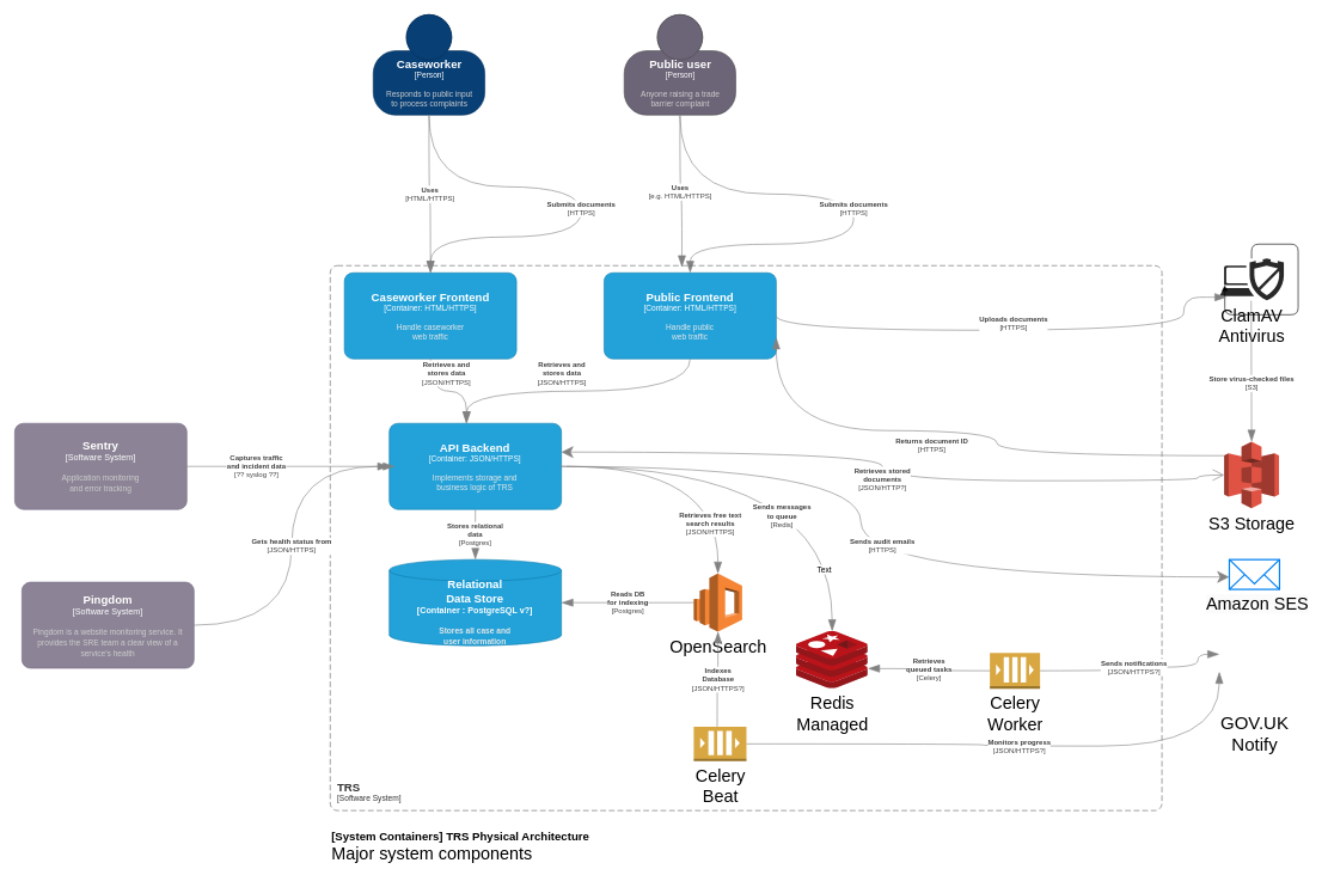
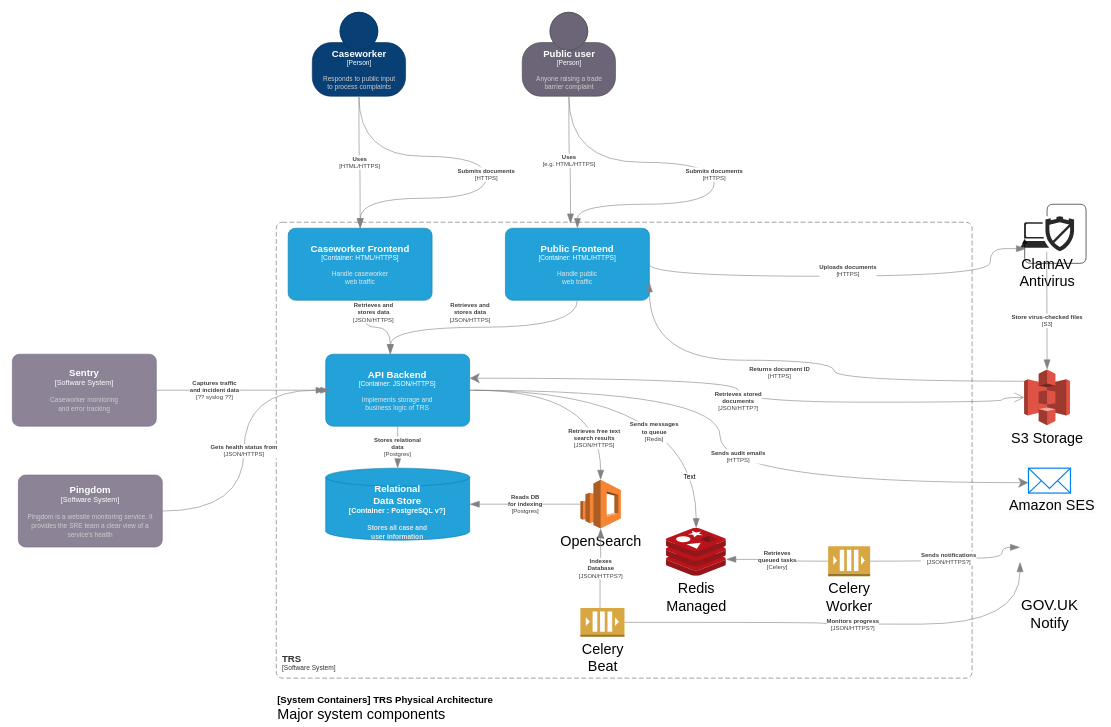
- <mxCell id="38" value="&lt;font style=&quot;font-size: 16px&quot;&gt;&lt;b&gt;Sentry&lt;/b&gt;&lt;/font&gt;&lt;div&gt;[Software System]&lt;/div&gt;&lt;br&gt;&lt;div&gt;&lt;font style=&quot;font-size: 11px&quot;&gt;&lt;font color=&quot;#cccccc&quot;&gt;Application monitoring&#10;and error tracking&lt;/font&gt;&lt;/div&gt;" style="rounded=1;whiteSpace=wrap;html=1;labelBackgroundColor=none;fillColor=#8C8496;fontColor=#ffffff;align=center;arcSize=10;strokeColor=#736782;metaEdit=1;resizable=1;points=[[0.25,0,0],[0.5,0,0],[0.75,0,0],[1,0.25,0],[1,0.5,0],[1,0.75,0],[0.75,1,0],[0.5,1,0],[0.25,1,0],[0,0.75,0],[0,0.5,0],[0,0.25,0]];" parent="1" vertex="1"><mxGeometry x="20" y="590" width="240" height="120" as="geometry" /></mxCell>
+ <mxCell id="38" value="&lt;font style=&quot;font-size: 16px&quot;&gt;&lt;b&gt;Sentry&lt;/b&gt;&lt;/font&gt;&lt;div&gt;[Software System]&lt;/div&gt;&lt;br&gt;&lt;div&gt;&lt;font style=&quot;font-size: 11px&quot;&gt;&lt;font color=&quot;#cccccc&quot;&gt;Caseworker monitoring&#10;and error tracking&lt;/font&gt;&lt;/div&gt;" style="rounded=1;whiteSpace=wrap;html=1;labelBackgroundColor=none;fillColor=#8C8496;fontColor=#ffffff;align=center;arcSize=10;strokeColor=#736782;metaEdit=1;resizable=1;points=[[0.25,0,0],[0.5,0,0],[0.75,0,0],[1,0.25,0],[1,0.5,0],[1,0.75,0],[0.75,1,0],[0.5,1,0],[0.25,1,0],[0,0.75,0],[0,0.5,0],[0,0.25,0]];" parent="1" vertex="1"><mxGeometry x="20" y="590" width="240" height="120" as="geometry" /></mxCell>
- <mxCell id="36" value="&lt;font style=&quot;font-size: 16px&quot;&gt;&lt;b&gt;Pingdom&lt;/b&gt;&lt;/font&gt;&lt;div&gt;[Software System]&lt;/div&gt;&lt;br&gt;&lt;div&gt;&lt;font style=&quot;font-size: 11px&quot;&gt;&lt;font color=&quot;#cccccc&quot;&gt;Pingdom is a website monitoring service. It provides the SRE team a clear view of a service's health&lt;/font&gt;&lt;/div&gt;" style="rounded=1;whiteSpace=wrap;html=1;labelBackgroundColor=none;fillColor=#8C8496;fontColor=#ffffff;align=center;arcSize=10;strokeColor=#736782;metaEdit=1;resizable=1;points=[[0.25,0,0],[0.5,0,0],[0.75,0,0],[1,0.25,0],[1,0.5,0],[1,0.75,0],[0.75,1,0],[0.5,1,0],[0.25,1,0],[0,0.75,0],[0,0.5,0],[0,0.25,0]];" parent="1" vertex="1"><mxGeometry x="30" y="811.5" width="240" height="120" as="geometry" /></mxCell>
+ <mxCell id="36" value="&lt;font style=&quot;font-size: 16px&quot;&gt;&lt;b&gt;Pingdom&lt;/b&gt;&lt;/font&gt;&lt;div&gt;[Software System]&lt;/div&gt;&lt;br&gt;&lt;div&gt;&lt;font style=&quot;font-size: 11px&quot;&gt;&lt;font color=&quot;#cccccc&quot;&gt;Pingdom is a website monitoring service. It provides the SRE team a clear view of a service's health&lt;/font&gt;&lt;/div&gt;" style="rounded=1;whiteSpace=wrap;html=1;labelBackgroundColor=none;fillColor=#8C8496;fontColor=#ffffff;align=center;arcSize=10;strokeColor=#736782;metaEdit=1;resizable=1;points=[[0.25,0,0],[0.5,0,0],[0.75,0,0],[1,0.25,0],[1,0.5,0],[1,0.75,0],[0.75,1,0],[0.5,1,0],[0.25,1,0],[0,0.75,0],[0,0.5,0],[0,0.25,0]];" parent="1" vertex="1"><mxGeometry x="30" y="791.5" width="240" height="120" as="geometry" /></mxCell>
